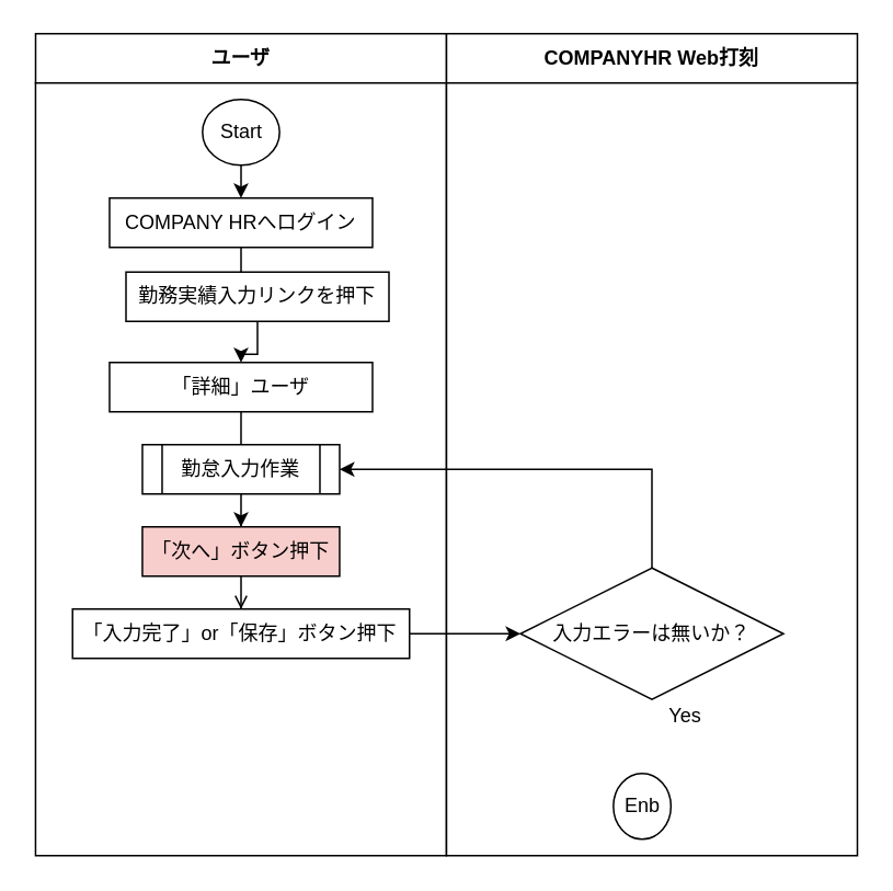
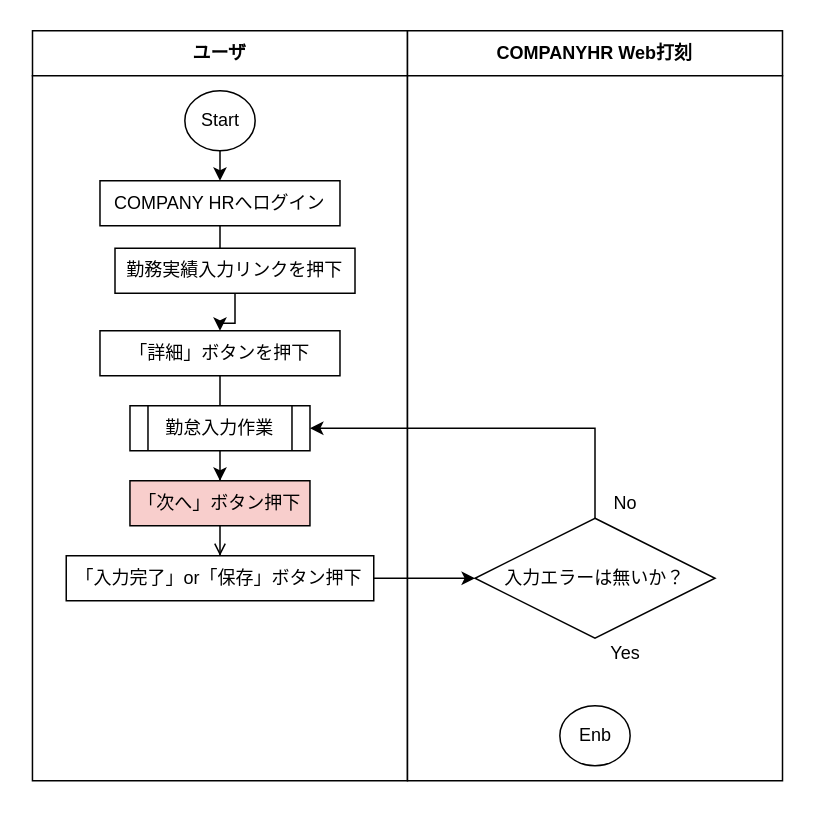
- <mxCell id="19" value="「詳細」ユーザ" style="rounded=0;whiteSpace=wrap;html=1;" vertex="1" parent="1"><mxGeometry x="65.99" y="220" width="160" height="30" as="geometry" /></mxCell>
+ <mxCell id="19" value="「詳細」ボタンを押下" style="rounded=0;whiteSpace=wrap;html=1;" vertex="1" parent="1"><mxGeometry x="65.99" y="220" width="160" height="30" as="geometry" /></mxCell>
+ <mxCell id="15" value="No" style="text;html=1;align=center;verticalAlign=middle;resizable=0;points=[];autosize=1;" parent="1" vertex="1"><mxGeometry x="401" y="325" width="30" height="20" as="geometry" /></mxCell>
- <mxCell id="24" value="Enb" style="ellipse;whiteSpace=wrap;html=1;" vertex="1" parent="1"><mxGeometry x="372.56" y="470" width="35" height="40" as="geometry" /></mxCell>
+ <mxCell id="24" value="Enb" style="ellipse;whiteSpace=wrap;html=1;" vertex="1" parent="1"><mxGeometry x="372.56" y="470" width="46.87" height="40" as="geometry" /></mxCell>
